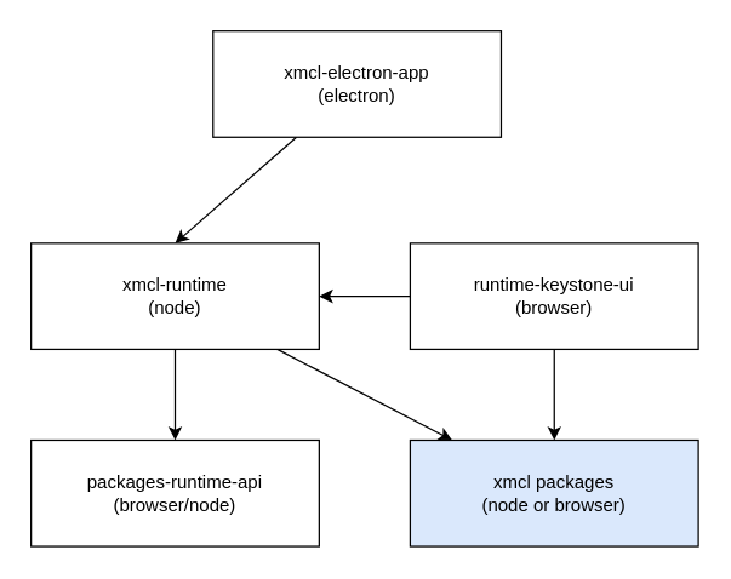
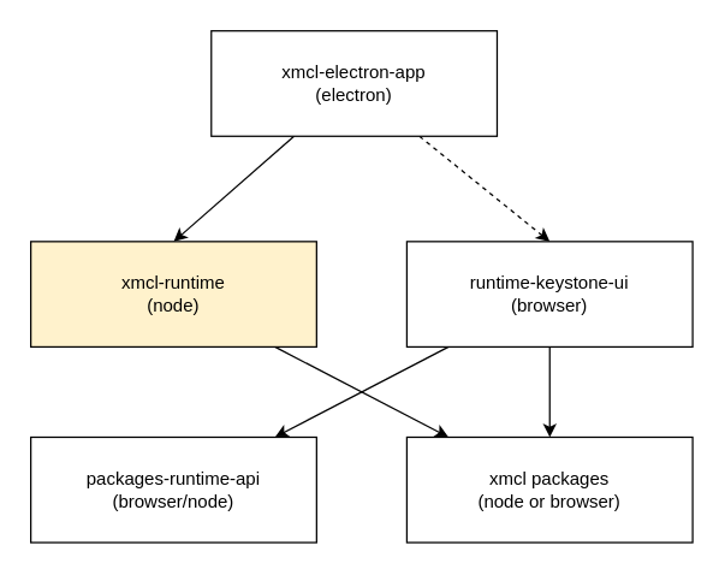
+ <mxCell id="10" style="edgeStyle=none;html=1;entryX=0.5;entryY=0;entryDx=0;entryDy=0;dashed=1;" edge="1" parent="1" source="11" target="8"><mxGeometry relative="1" as="geometry" /></mxCell>
- <mxCell id="5" value="xmcl-runtime&lt;br&gt;(node)" style="rounded=0;whiteSpace=wrap;html=1;" vertex="1" parent="1"><mxGeometry x="20" y="160" width="190" height="70" as="geometry" /></mxCell>
+ <mxCell id="5" value="xmcl-runtime&lt;br&gt;(node)" style="rounded=0;whiteSpace=wrap;html=1;fillColor=#fff2cc;" vertex="1" parent="1"><mxGeometry x="20" y="160" width="190" height="70" as="geometry" /></mxCell>
- <mxCell id="7" style="edgeStyle=none;html=1;" edge="1" parent="1" source="8" target="5"><mxGeometry relative="1" as="geometry" /></mxCell>
+ <mxCell id="7" style="edgeStyle=none;html=1;" edge="1" parent="1" source="8" target="2"><mxGeometry relative="1" as="geometry" /></mxCell>
- <mxCell id="4" style="edgeStyle=none;html=1;" edge="1" parent="1" source="5" target="2"><mxGeometry relative="1" as="geometry" /></mxCell>
- <mxCell id="12" value="xmcl packages&lt;br&gt;(node or browser)" style="rounded=0;whiteSpace=wrap;html=1;fillColor=#dae8fc;" vertex="1" parent="1"><mxGeometry x="270" y="290" width="190" height="70" as="geometry" /></mxCell>
+ <mxCell id="12" value="xmcl packages&lt;br&gt;(node or browser)" style="rounded=0;whiteSpace=wrap;html=1;" vertex="1" parent="1"><mxGeometry x="270" y="290" width="190" height="70" as="geometry" /></mxCell>
